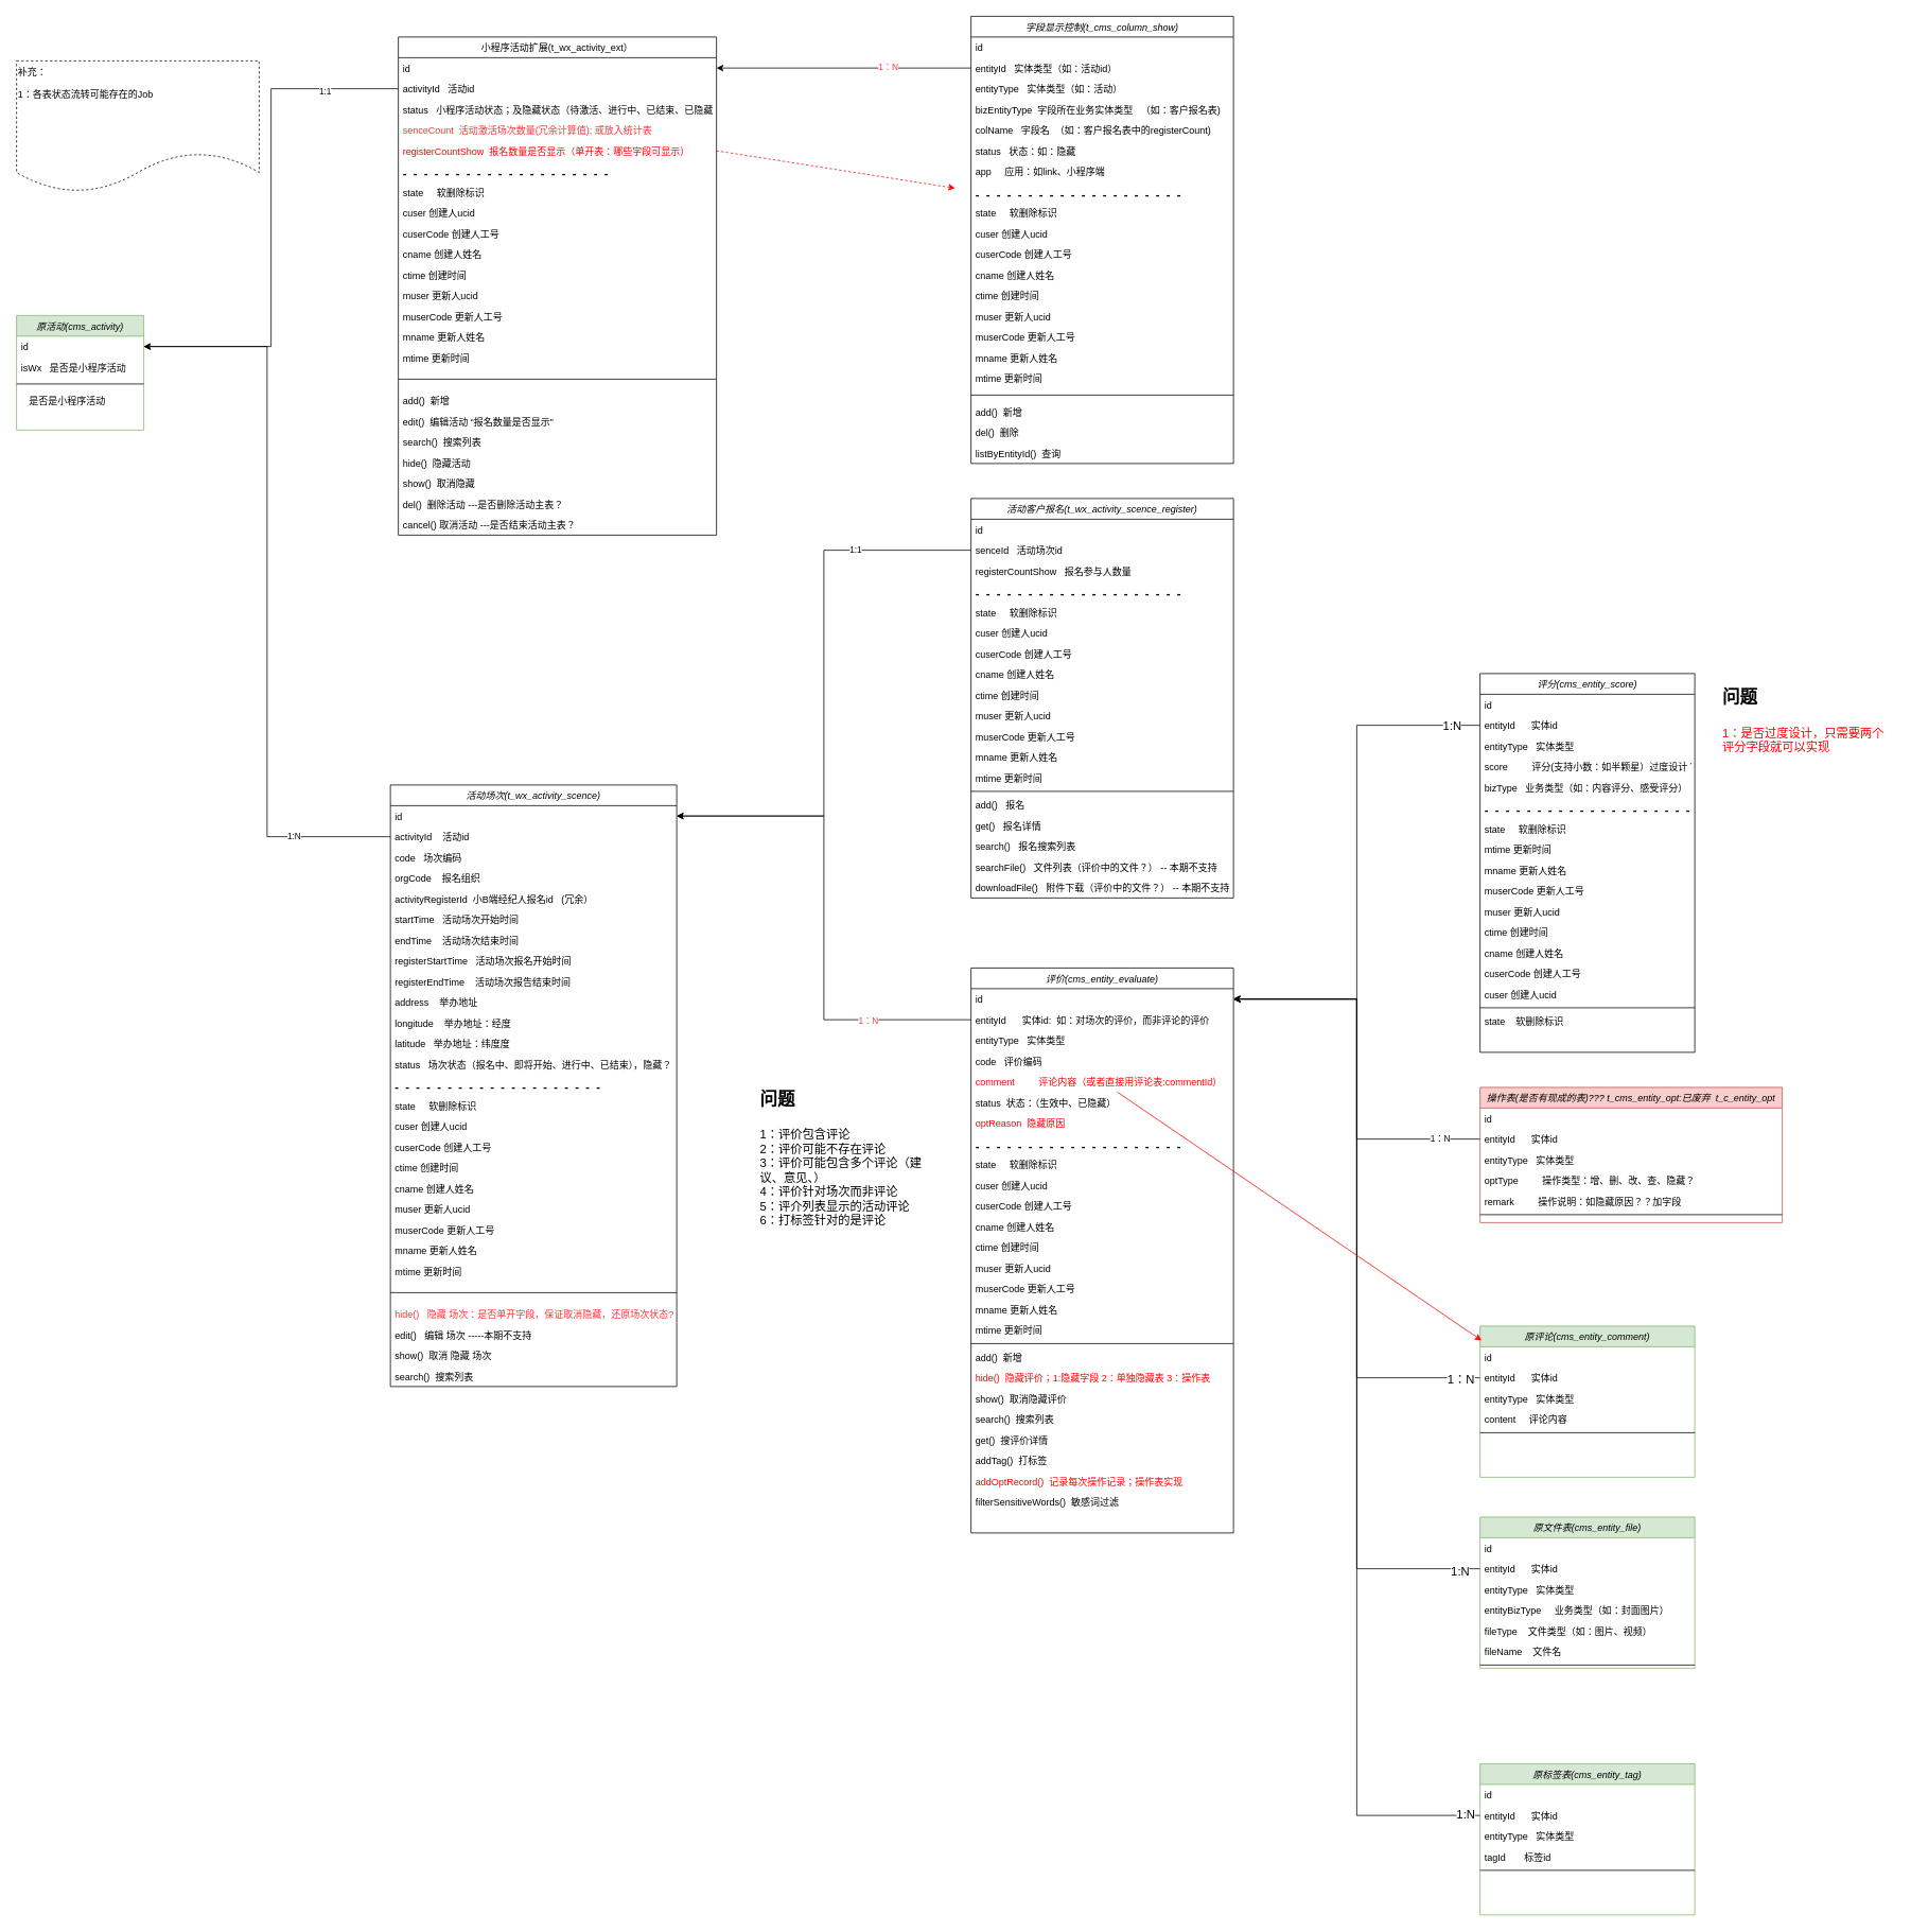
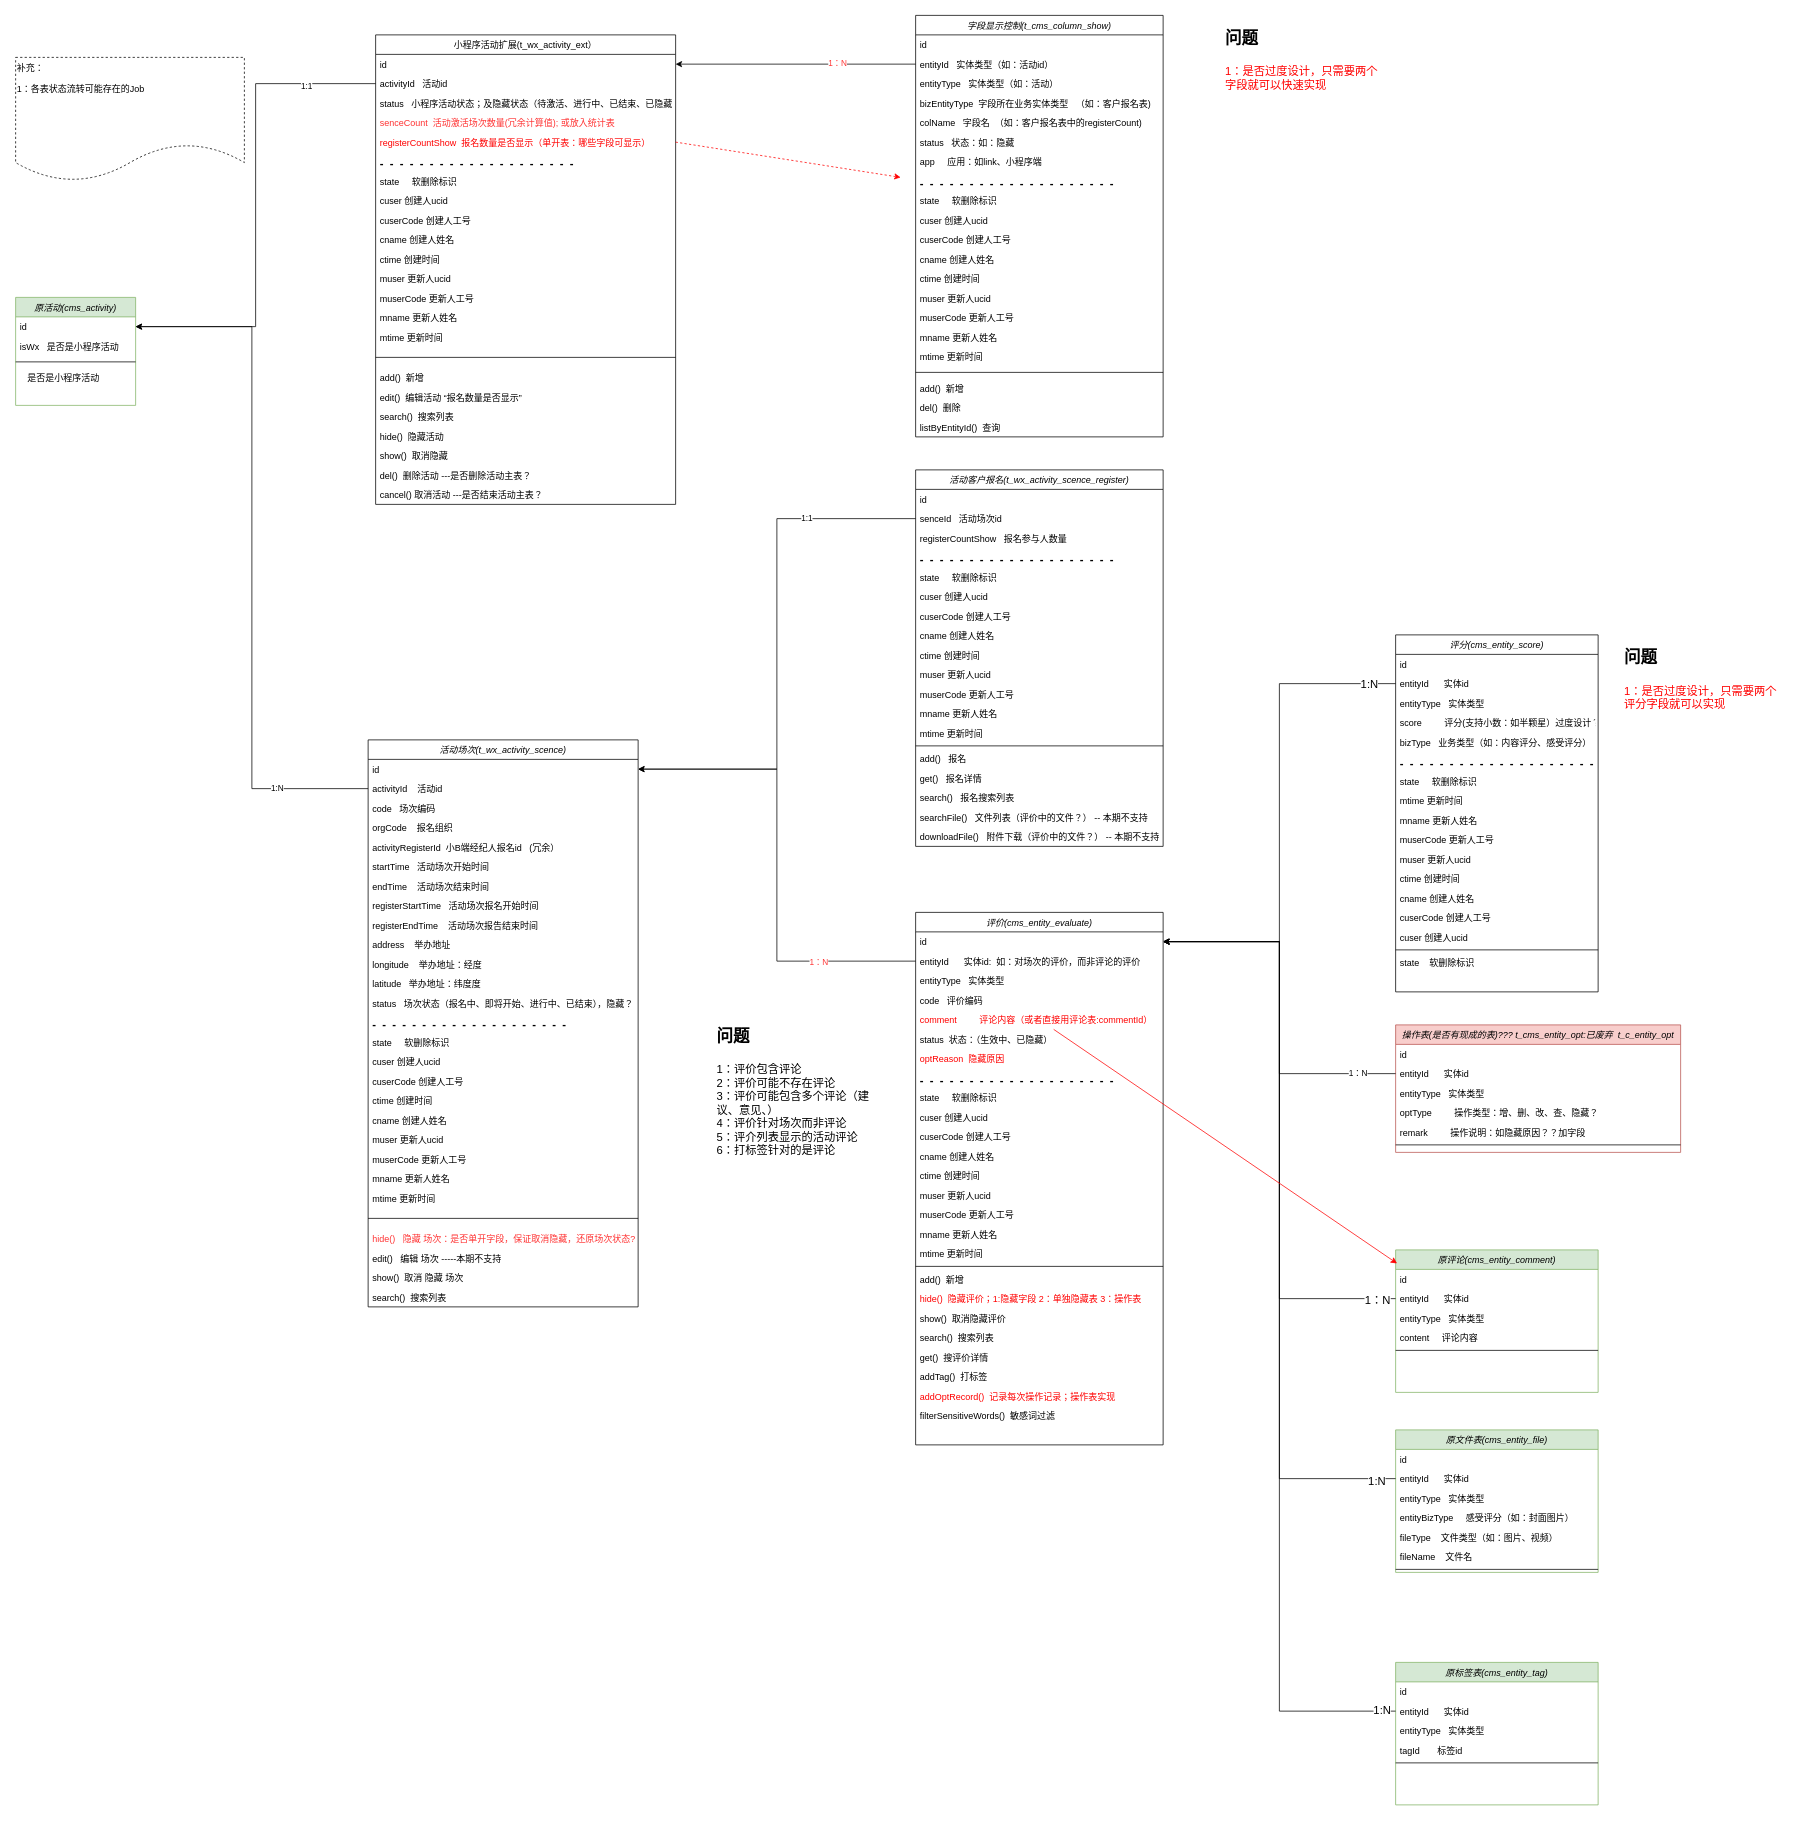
+ <mxCell id="199" value="&lt;h1&gt;&lt;font style=&quot;font-size: 22px&quot;&gt;问题&lt;/font&gt;&lt;/h1&gt;&lt;div&gt;&lt;font color=&quot;#ff0000&quot;&gt;1：是否过度设计，只需要两个字段就可以快速实现&lt;/font&gt;&lt;/div&gt;" style="text;html=1;strokeColor=none;fillColor=none;spacing=5;spacingTop=-20;whiteSpace=wrap;overflow=hidden;rounded=0;dashed=1;fontSize=15;fontColor=#000000;opacity=50;" parent="1" vertex="1"><mxGeometry x="1628" y="20" width="220" height="215" as="geometry" /></mxCell>
- <mxCell id="145" value="entityBizType     业务类型（如：封面图片）" style="text;align=left;verticalAlign=top;spacingLeft=4;spacingRight=4;overflow=hidden;rotatable=0;points=[[0,0.5],[1,0.5]];portConstraint=eastwest;" parent="141" vertex="1"><mxGeometry y="104" width="270" height="26" as="geometry" /></mxCell>
+ <mxCell id="145" value="entityBizType     感受评分（如：封面图片）" style="text;align=left;verticalAlign=top;spacingLeft=4;spacingRight=4;overflow=hidden;rotatable=0;points=[[0,0.5],[1,0.5]];portConstraint=eastwest;" parent="141" vertex="1"><mxGeometry y="104" width="270" height="26" as="geometry" /></mxCell>
